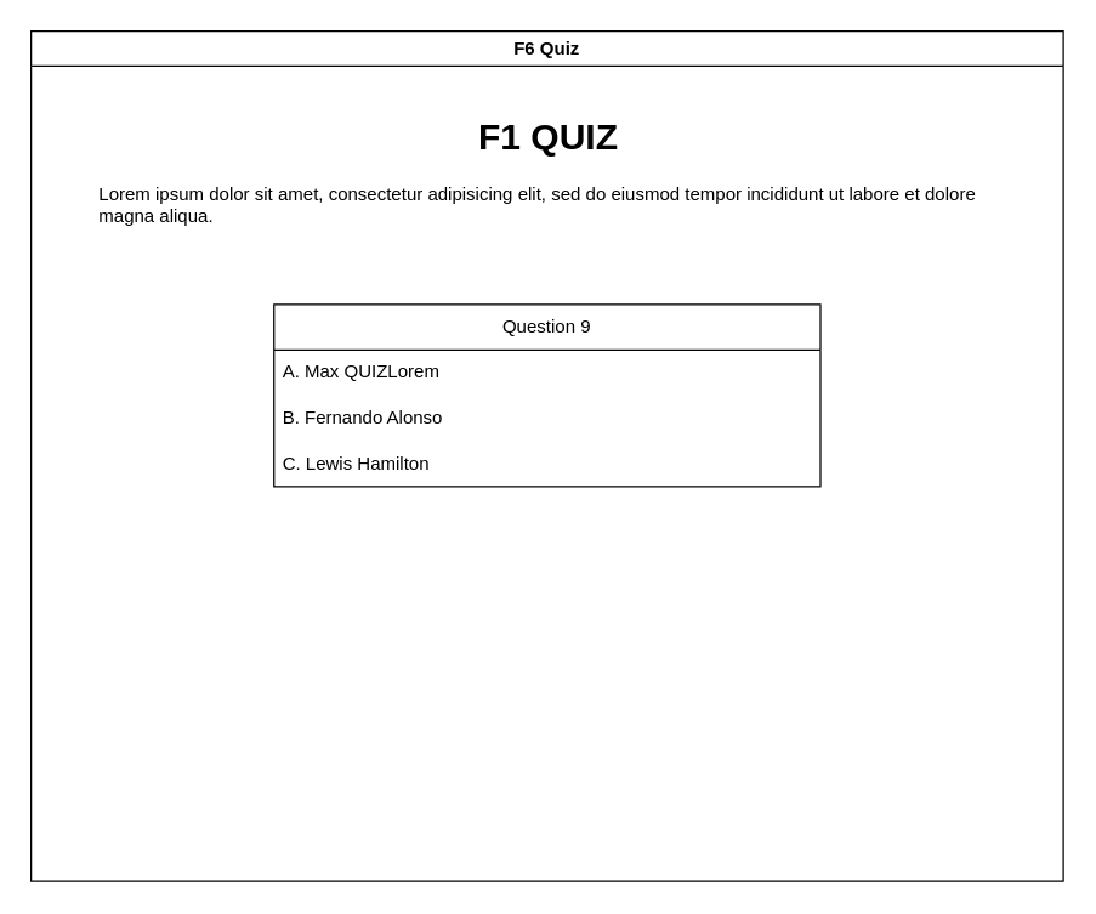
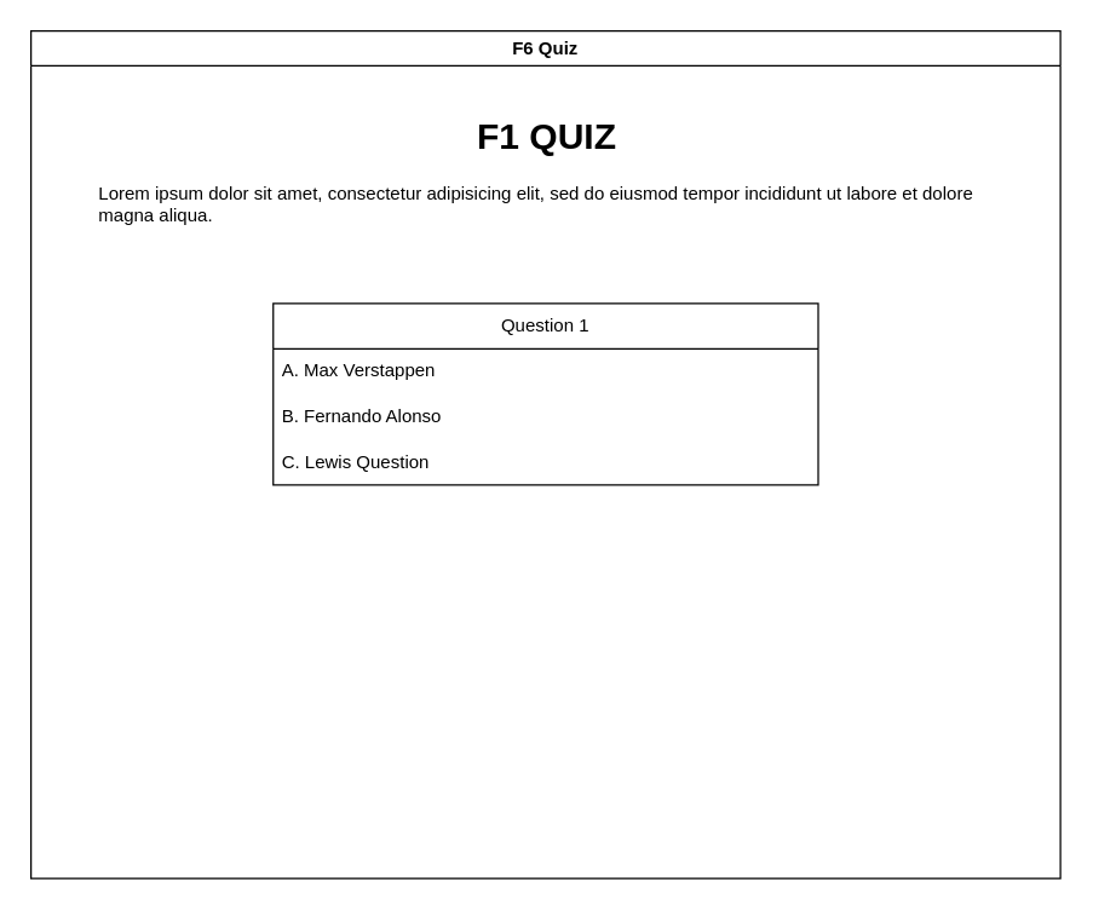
- <mxCell id="4" value="Question 9" style="swimlane;fontStyle=0;childLayout=stackLayout;horizontal=1;startSize=30;horizontalStack=0;resizeParent=1;resizeParentMax=0;resizeLast=0;collapsible=1;marginBottom=0;whiteSpace=wrap;html=1;" vertex="1" parent="2"><mxGeometry x="160" y="180" width="360" height="120" as="geometry" /></mxCell>
+ <mxCell id="4" value="Question 1" style="swimlane;fontStyle=0;childLayout=stackLayout;horizontal=1;startSize=30;horizontalStack=0;resizeParent=1;resizeParentMax=0;resizeLast=0;collapsible=1;marginBottom=0;whiteSpace=wrap;html=1;" vertex="1" parent="2"><mxGeometry x="160" y="180" width="360" height="120" as="geometry" /></mxCell>
- <mxCell id="5" value="A. Max QUIZLorem" style="text;strokeColor=none;fillColor=none;align=left;verticalAlign=middle;spacingLeft=4;spacingRight=4;overflow=hidden;points=[[0,0.5],[1,0.5]];portConstraint=eastwest;rotatable=0;whiteSpace=wrap;html=1;" vertex="1" parent="4"><mxGeometry y="30" width="360" height="30" as="geometry" /></mxCell>
+ <mxCell id="5" value="A. Max Verstappen" style="text;strokeColor=none;fillColor=none;align=left;verticalAlign=middle;spacingLeft=4;spacingRight=4;overflow=hidden;points=[[0,0.5],[1,0.5]];portConstraint=eastwest;rotatable=0;whiteSpace=wrap;html=1;" vertex="1" parent="4"><mxGeometry y="30" width="360" height="30" as="geometry" /></mxCell>
- <mxCell id="7" value="C. Lewis Hamilton" style="text;strokeColor=none;fillColor=none;align=left;verticalAlign=middle;spacingLeft=4;spacingRight=4;overflow=hidden;points=[[0,0.5],[1,0.5]];portConstraint=eastwest;rotatable=0;whiteSpace=wrap;html=1;" vertex="1" parent="4"><mxGeometry y="90" width="360" height="30" as="geometry" /></mxCell>
+ <mxCell id="7" value="C. Lewis Question" style="text;strokeColor=none;fillColor=none;align=left;verticalAlign=middle;spacingLeft=4;spacingRight=4;overflow=hidden;points=[[0,0.5],[1,0.5]];portConstraint=eastwest;rotatable=0;whiteSpace=wrap;html=1;" vertex="1" parent="4"><mxGeometry y="90" width="360" height="30" as="geometry" /></mxCell>
